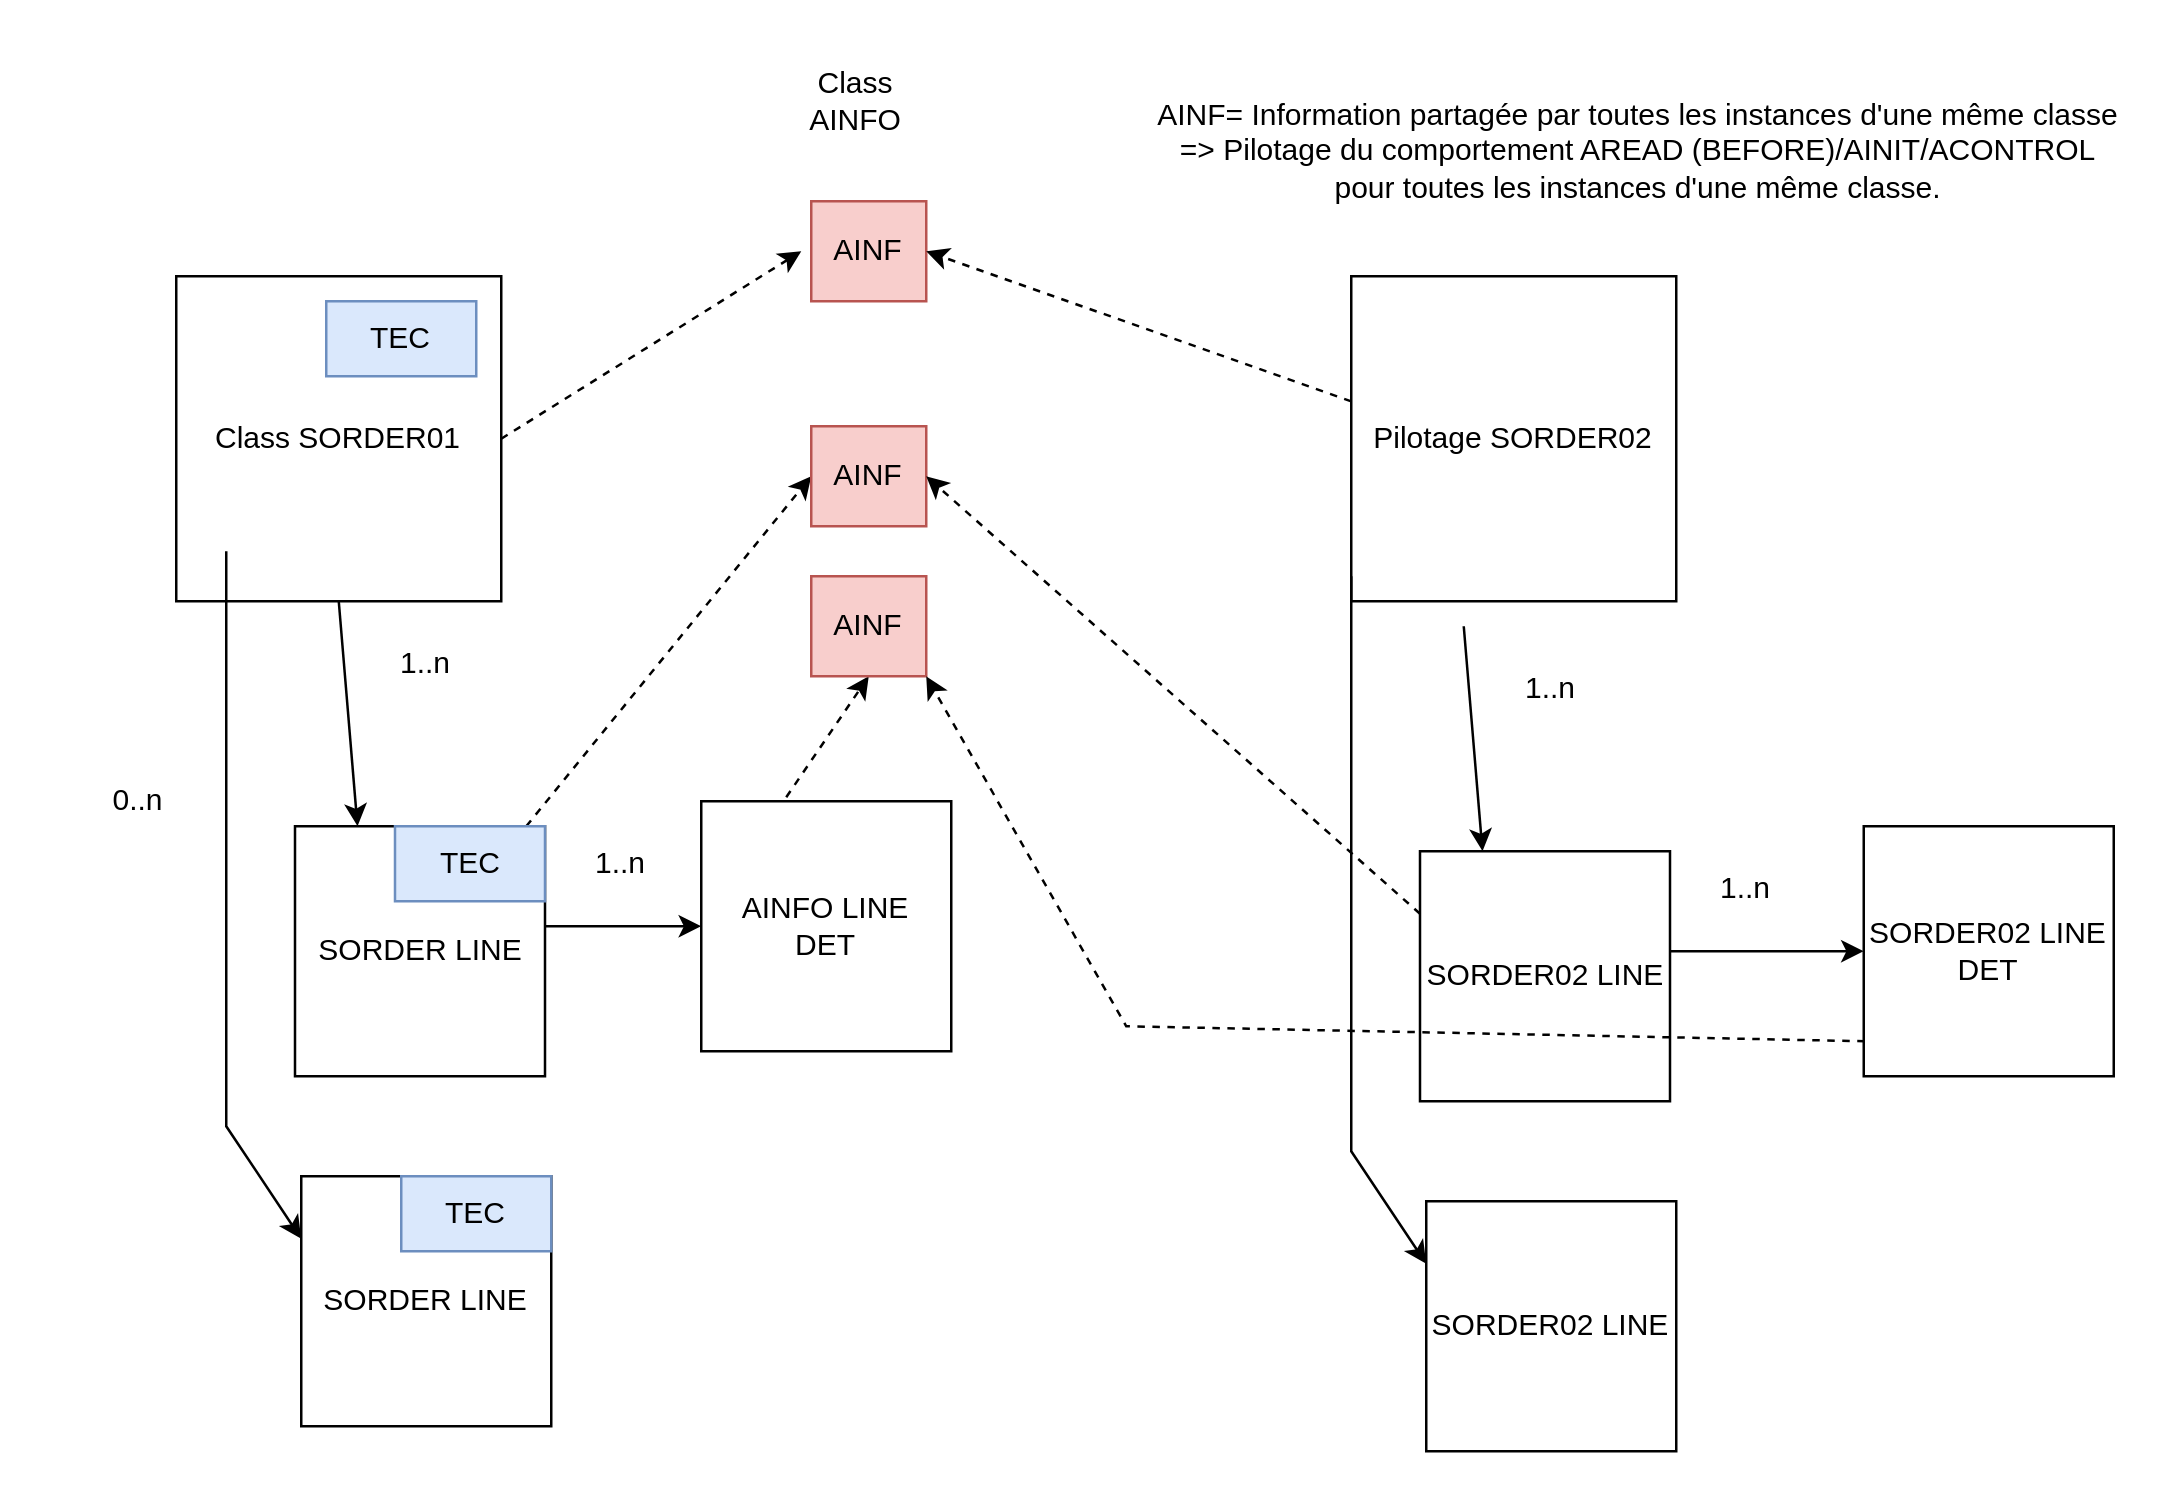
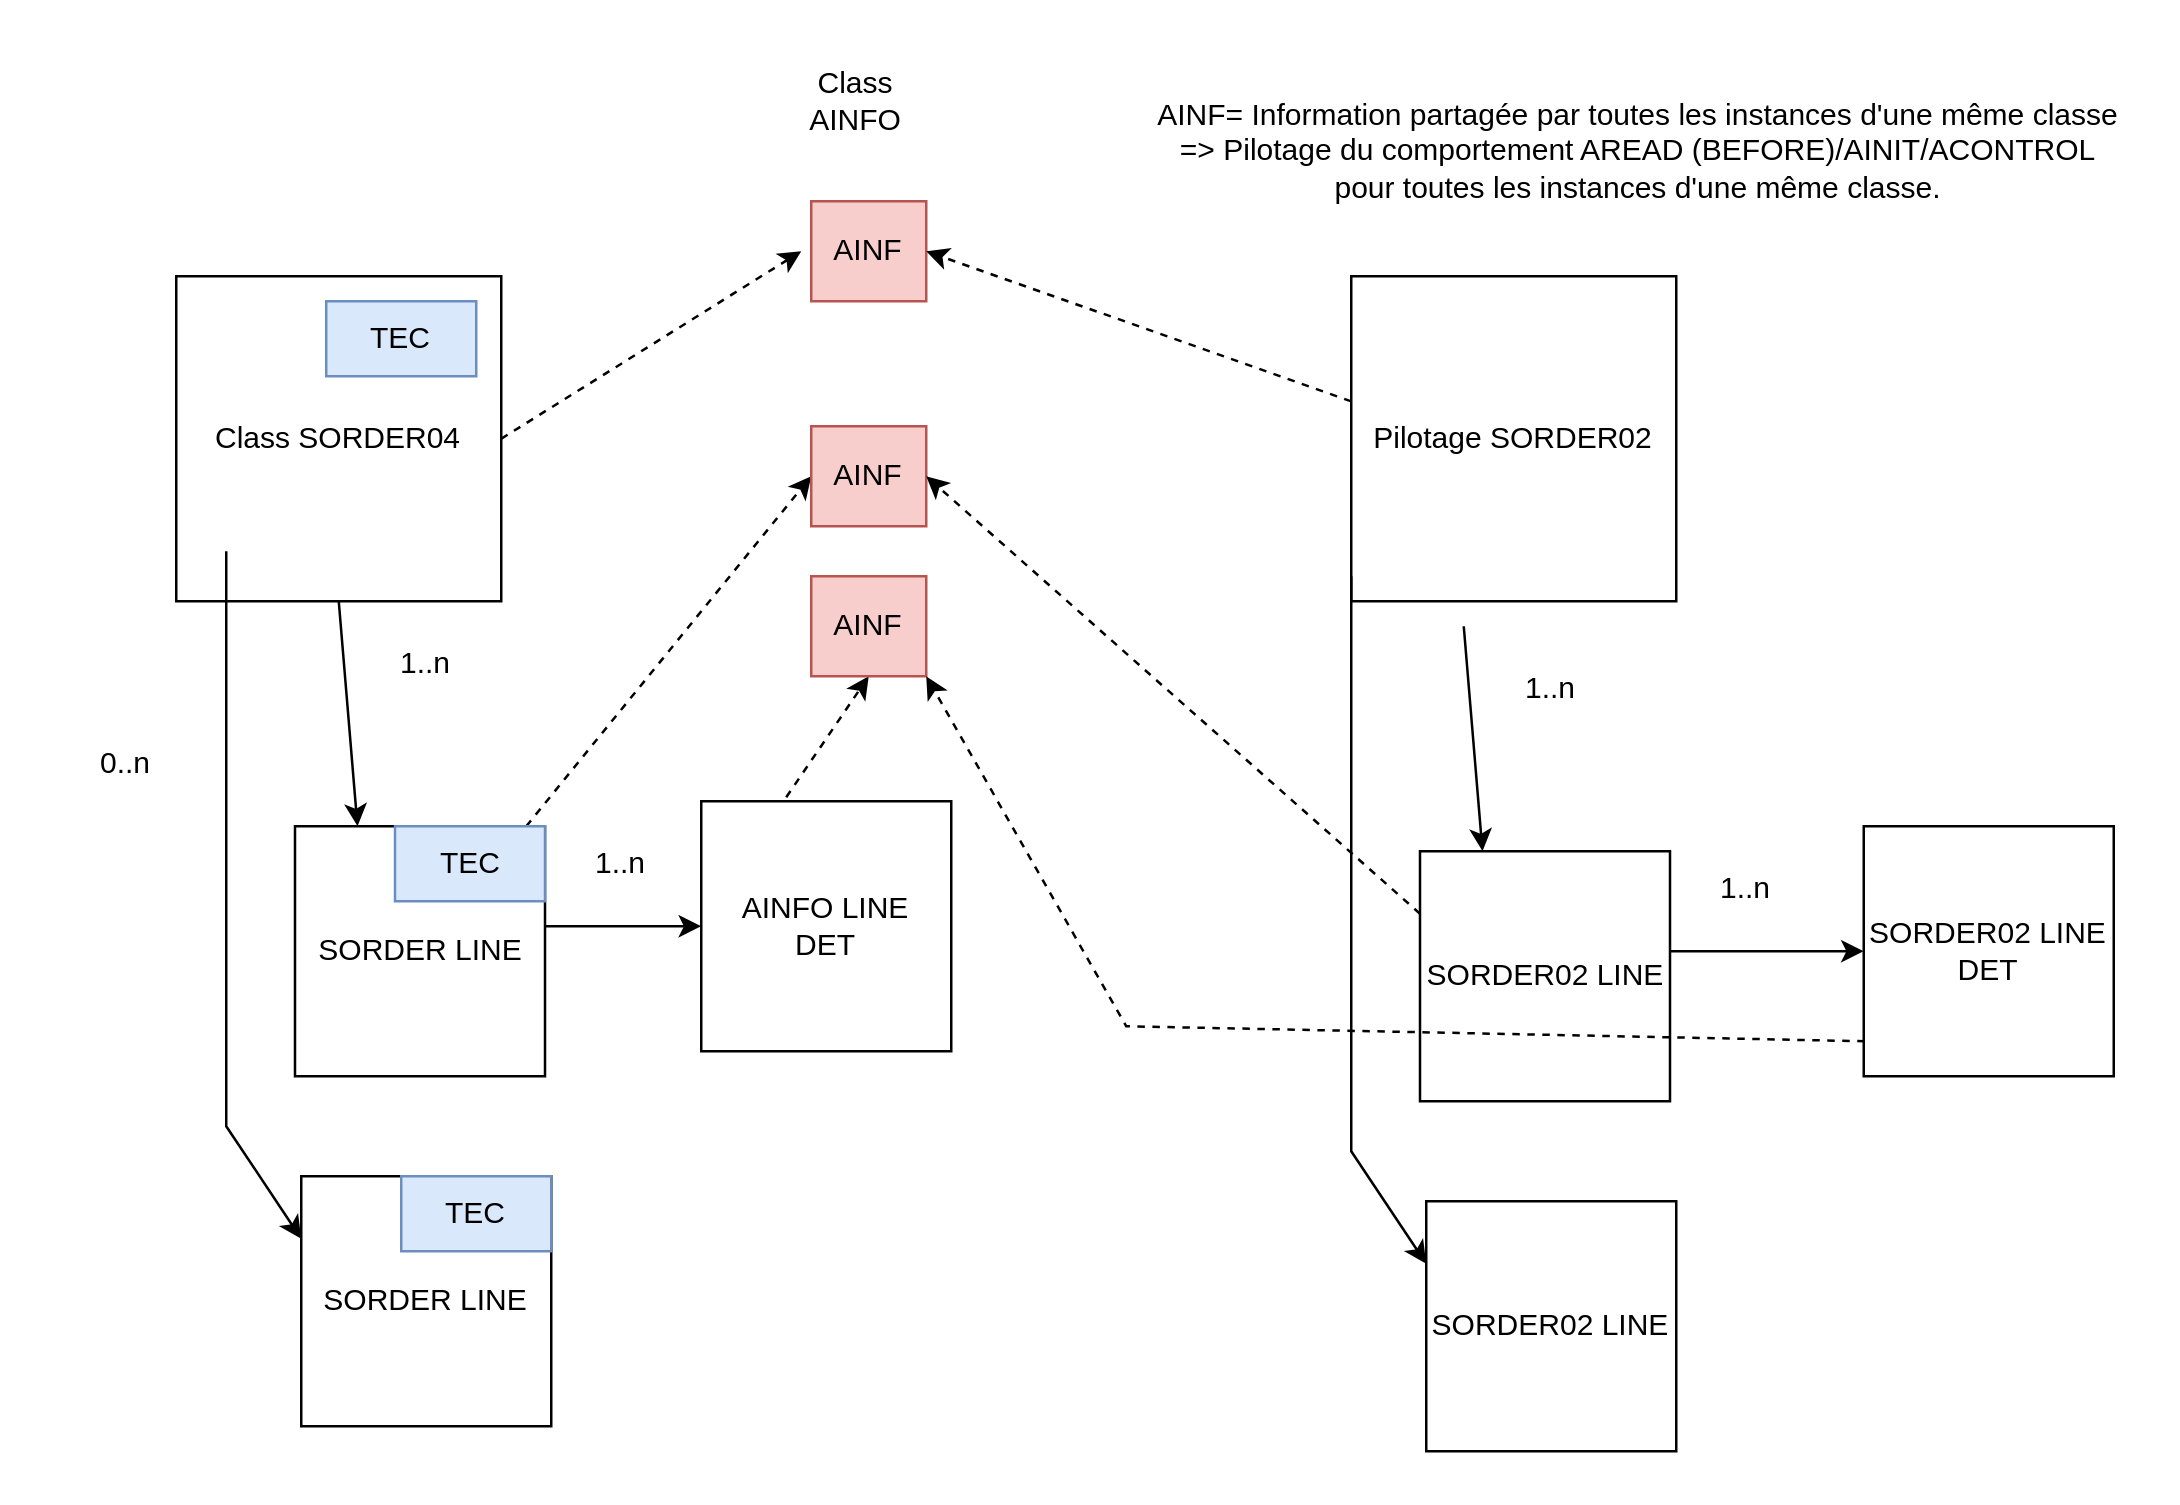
- <mxCell id="2" value="Class SORDER01" style="whiteSpace=wrap;html=1;aspect=fixed;" vertex="1" parent="1"><mxGeometry x="70" y="110" width="130" height="130" as="geometry" /></mxCell>
+ <mxCell id="2" value="Class SORDER04" style="whiteSpace=wrap;html=1;aspect=fixed;" vertex="1" parent="1"><mxGeometry x="70" y="110" width="130" height="130" as="geometry" /></mxCell>
- <mxCell id="10" value="0..n" style="text;html=1;align=center;verticalAlign=middle;whiteSpace=wrap;rounded=0;" vertex="1" parent="1"><mxGeometry x="25" y="305" width="60" height="30" as="geometry" /></mxCell>
+ <mxCell id="10" value="0..n" style="text;html=1;align=center;verticalAlign=middle;whiteSpace=wrap;rounded=0;" vertex="1" parent="1"><mxGeometry x="20" y="290" width="60" height="30" as="geometry" /></mxCell>
